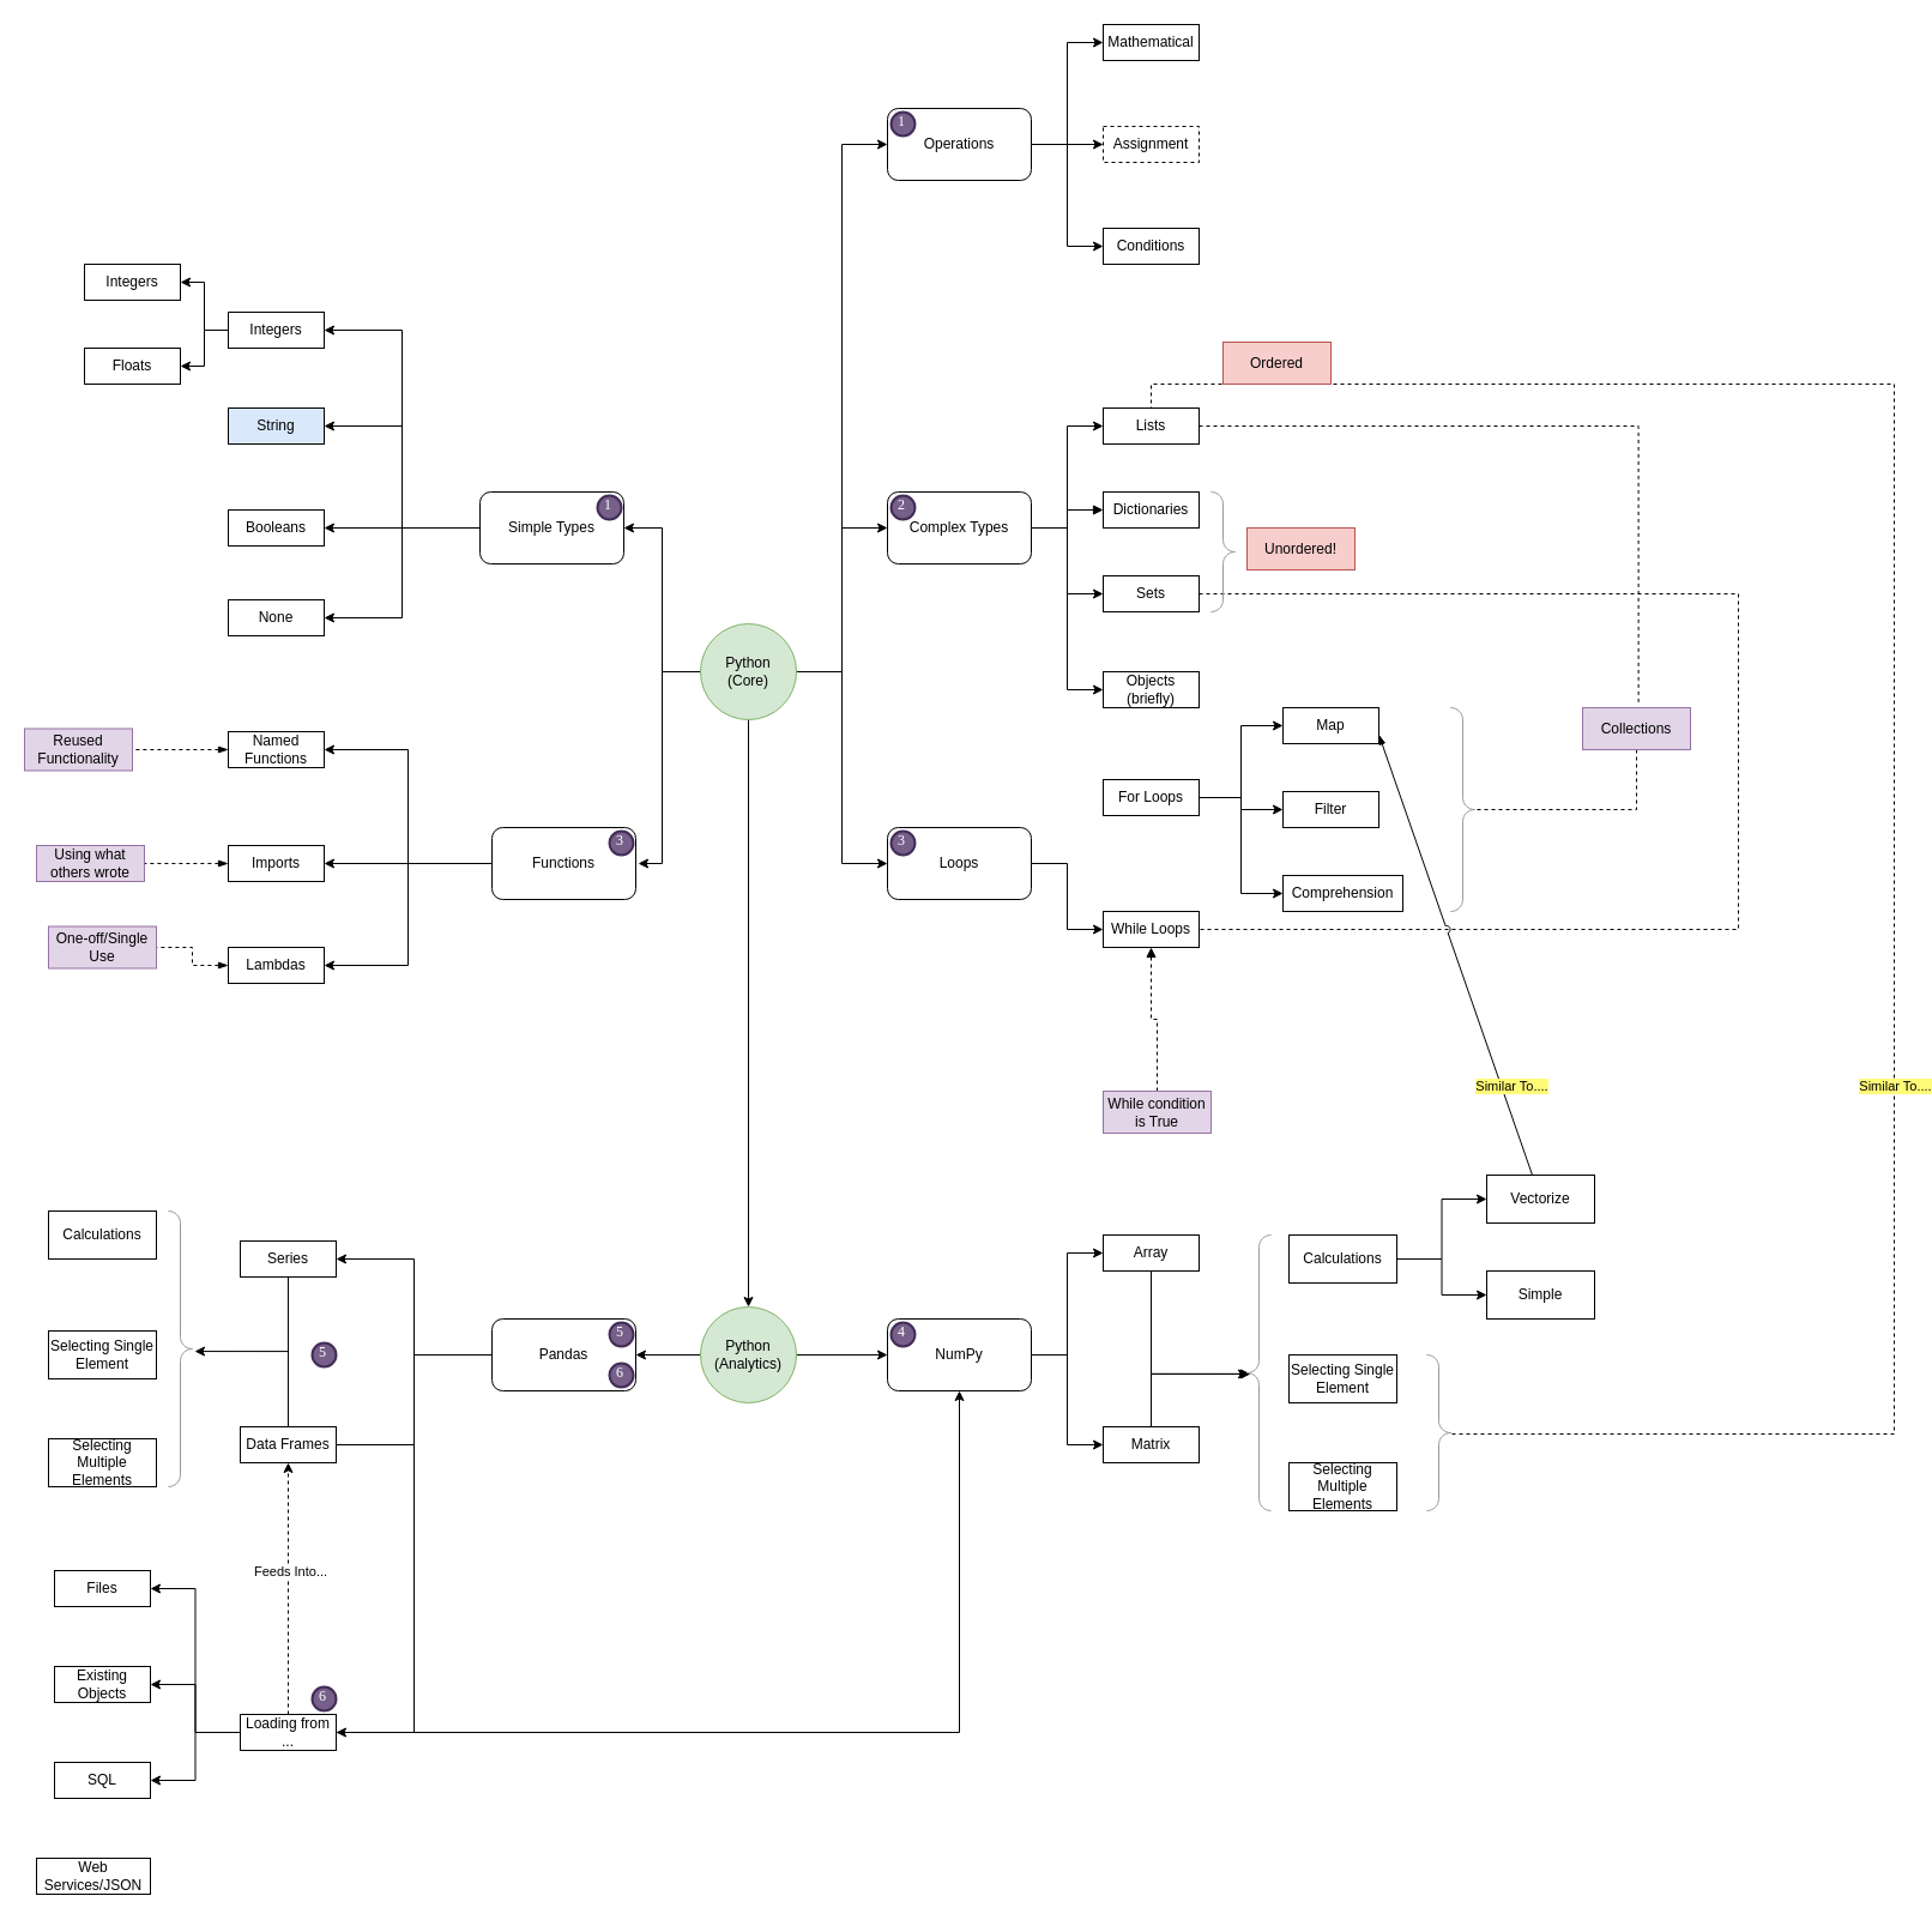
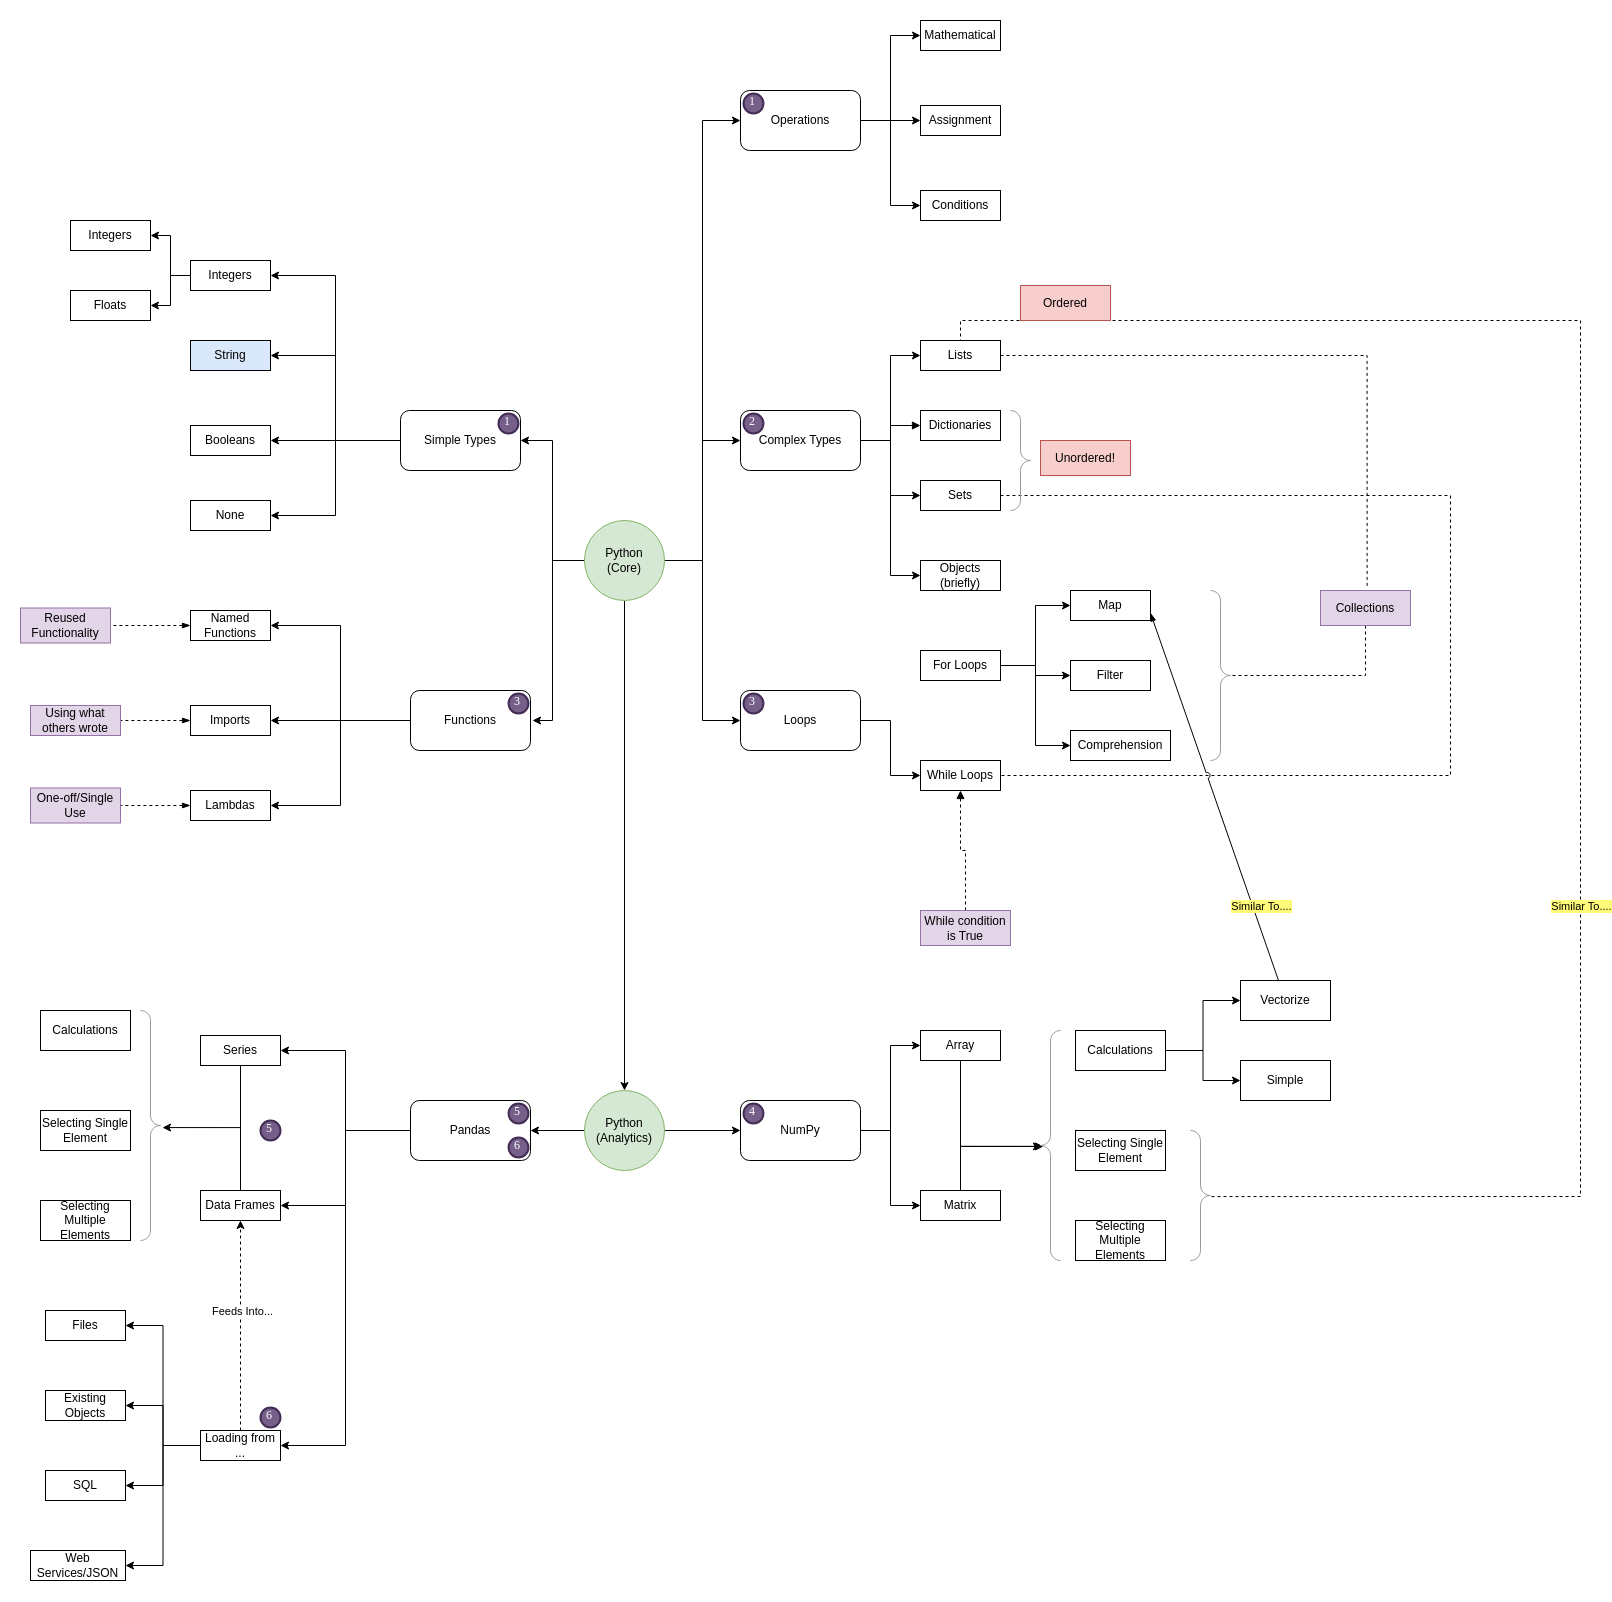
- <mxCell id="78" value="Assignment" style="rounded=0;whiteSpace=wrap;html=1;dashed=1;" vertex="1" parent="1"><mxGeometry x="920" y="105" width="80" height="30" as="geometry" /></mxCell>
+ <mxCell id="78" value="Assignment" style="rounded=0;whiteSpace=wrap;html=1;" vertex="1" parent="1"><mxGeometry x="920" y="105" width="80" height="30" as="geometry" /></mxCell>
- <mxCell id="53" value="One-off/Single Use" style="text;html=1;strokeColor=#9673a6;fillColor=#e1d5e7;align=center;verticalAlign=middle;whiteSpace=wrap;rounded=0;" vertex="1" parent="1"><mxGeometry x="40" y="772.5" width="90" height="35" as="geometry" /></mxCell>
+ <mxCell id="53" value="One-off/Single Use" style="text;html=1;strokeColor=#9673a6;fillColor=#e1d5e7;align=center;verticalAlign=middle;whiteSpace=wrap;rounded=0;" vertex="1" parent="1"><mxGeometry x="30" y="787.5" width="90" height="35" as="geometry" /></mxCell>
- <mxCell id="61" style="edgeStyle=orthogonalEdgeStyle;rounded=0;jumpStyle=arc;orthogonalLoop=1;jettySize=auto;html=1;entryX=1;entryY=0.5;entryDx=0;entryDy=0;endArrow=none;" edge="1" parent="1" source="63" target="90"><mxGeometry relative="1" as="geometry" /></mxCell>
+ <mxCell id="61" style="edgeStyle=orthogonalEdgeStyle;rounded=0;jumpStyle=arc;orthogonalLoop=1;jettySize=auto;html=1;entryX=1;entryY=0.5;entryDx=0;entryDy=0;" edge="1" parent="1" source="63" target="90"><mxGeometry relative="1" as="geometry" /></mxCell>
- <mxCell id="98" style="edgeStyle=orthogonalEdgeStyle;rounded=0;jumpStyle=arc;orthogonalLoop=1;jettySize=auto;html=1;" edge="1" parent="1" source="101" target="59"><mxGeometry relative="1" as="geometry" /></mxCell>
+ <mxCell id="98" style="edgeStyle=orthogonalEdgeStyle;rounded=0;jumpStyle=arc;orthogonalLoop=1;jettySize=auto;html=1;entryX=1;entryY=0.5;entryDx=0;entryDy=0;" edge="1" parent="1" source="101" target="105"><mxGeometry relative="1" as="geometry" /></mxCell>
